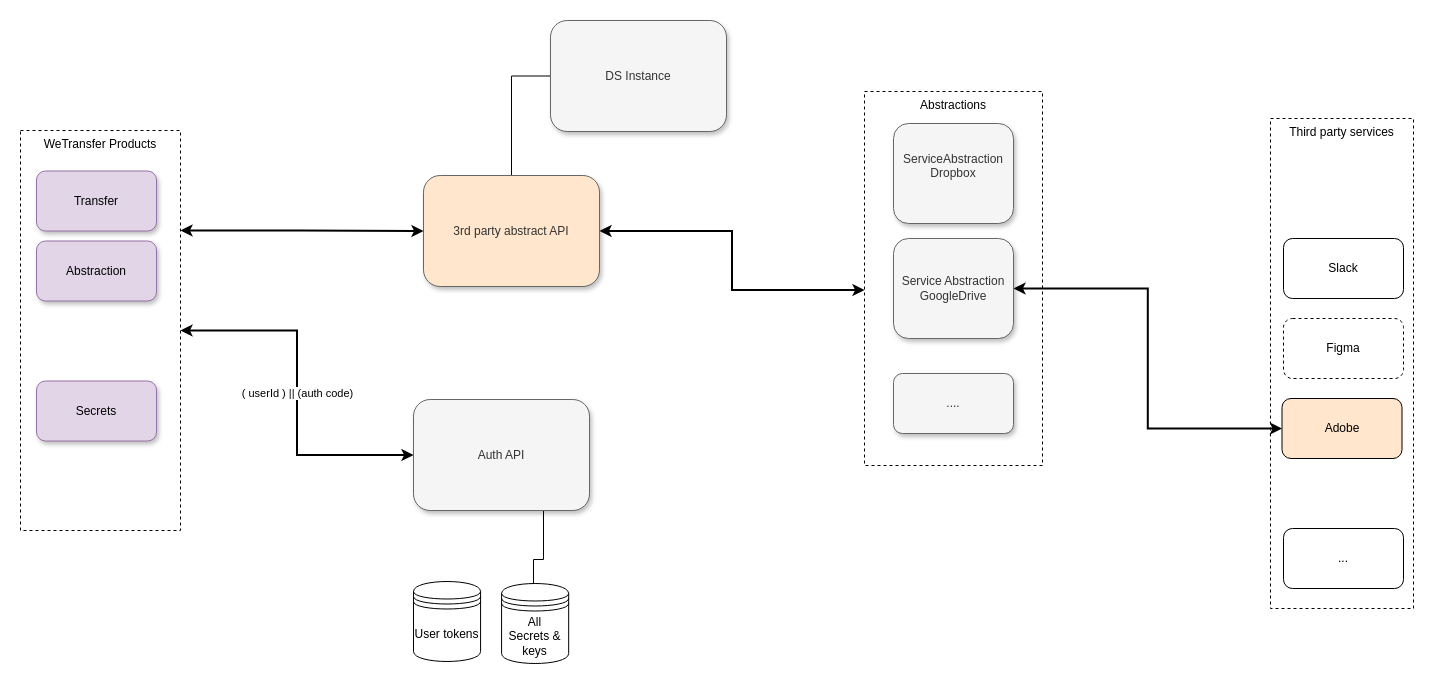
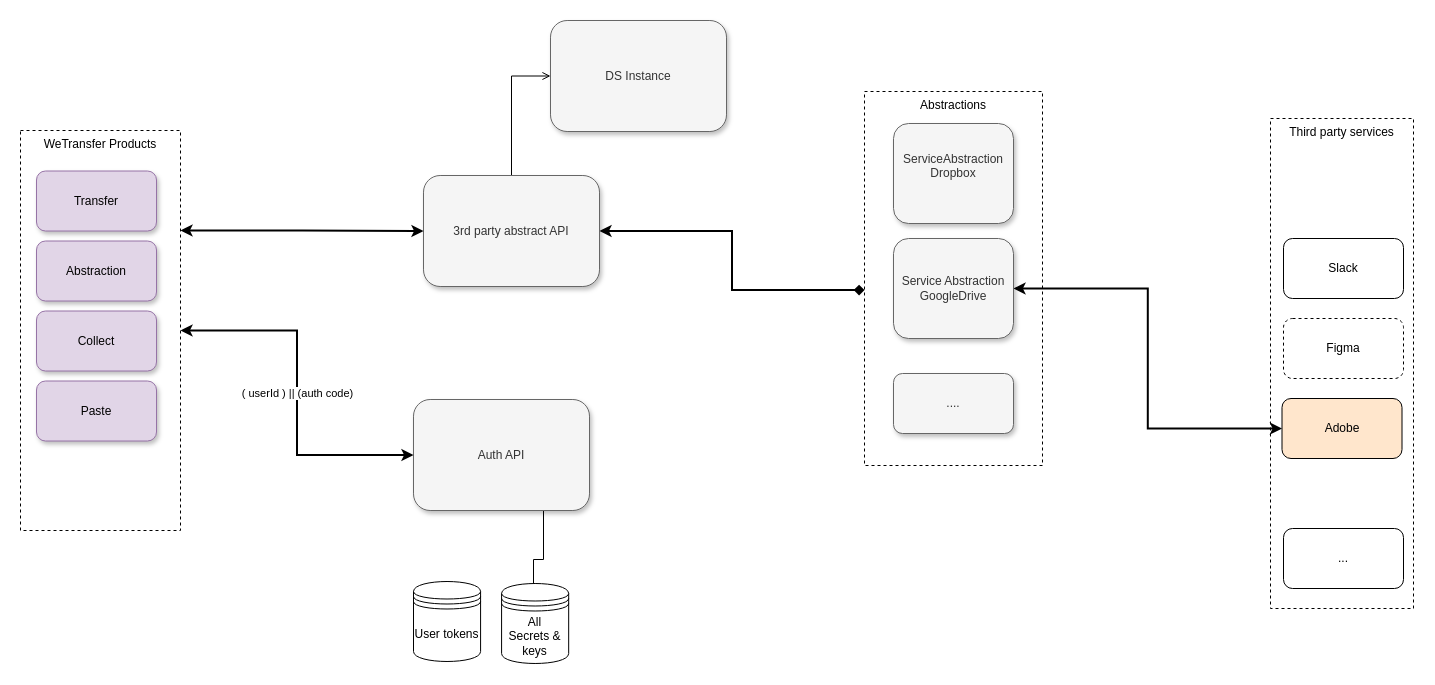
- <mxCell id="28" style="edgeStyle=orthogonalEdgeStyle;rounded=0;orthogonalLoop=1;jettySize=auto;html=1;entryX=0;entryY=0.5;entryDx=0;entryDy=0;startArrow=none;startFill=0;endArrow=none;endFill=0;strokeColor=#000000;strokeWidth=1;" edge="1" parent="1" source="30" target="31"><mxGeometry relative="1" as="geometry" /></mxCell>
+ <mxCell id="28" style="edgeStyle=orthogonalEdgeStyle;rounded=0;orthogonalLoop=1;jettySize=auto;html=1;entryX=0;entryY=0.5;entryDx=0;entryDy=0;startArrow=none;startFill=0;endArrow=open;endFill=0;strokeColor=#000000;strokeWidth=1;" edge="1" parent="1" source="30" target="31"><mxGeometry relative="1" as="geometry" /></mxCell>
- <mxCell id="30" value="3rd party abstract API" style="rounded=1;whiteSpace=wrap;html=1;shadow=1;fillColor=#ffe6cc;strokeColor=#666666;fontColor=#333333;" vertex="1" parent="1"><mxGeometry x="423" y="175" width="176" height="111" as="geometry" /></mxCell>
+ <mxCell id="30" value="3rd party abstract API" style="rounded=1;whiteSpace=wrap;html=1;shadow=1;fillColor=#f5f5f5;strokeColor=#666666;fontColor=#333333;" vertex="1" parent="1"><mxGeometry x="423" y="175" width="176" height="111" as="geometry" /></mxCell>
- <mxCell id="29" style="edgeStyle=orthogonalEdgeStyle;rounded=0;orthogonalLoop=1;jettySize=auto;html=1;entryX=0;entryY=0.531;entryDx=0;entryDy=0;entryPerimeter=0;startArrow=classic;startFill=1;endArrow=classic;endFill=1;strokeColor=#000000;strokeWidth=2;" edge="1" parent="1" source="30" target="14"><mxGeometry relative="1" as="geometry" /></mxCell>
+ <mxCell id="29" style="edgeStyle=orthogonalEdgeStyle;rounded=0;orthogonalLoop=1;jettySize=auto;html=1;entryX=0;entryY=0.531;entryDx=0;entryDy=0;entryPerimeter=0;startArrow=classic;startFill=1;endArrow=diamond;endFill=1;strokeColor=#000000;strokeWidth=2;" edge="1" parent="1" source="30" target="14"><mxGeometry relative="1" as="geometry" /></mxCell>
+ <mxCell id="23" value="Collect" style="rounded=1;whiteSpace=wrap;html=1;shadow=1;fillColor=#e1d5e7;strokeColor=#9673a6;" parent="21" vertex="1"><mxGeometry x="16" y="180.5" width="120" height="60" as="geometry" /></mxCell>
- <mxCell id="25" value="Secrets" style="rounded=1;whiteSpace=wrap;html=1;shadow=1;fillColor=#e1d5e7;strokeColor=#9673a6;" parent="21" vertex="1"><mxGeometry x="16" y="250.5" width="120" height="60" as="geometry" /></mxCell>
+ <mxCell id="25" value="Paste" style="rounded=1;whiteSpace=wrap;html=1;shadow=1;fillColor=#e1d5e7;strokeColor=#9673a6;" parent="21" vertex="1"><mxGeometry x="16" y="250.5" width="120" height="60" as="geometry" /></mxCell>
